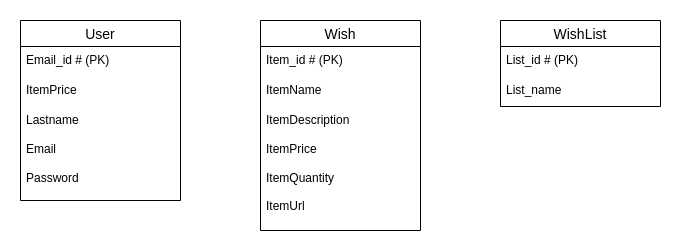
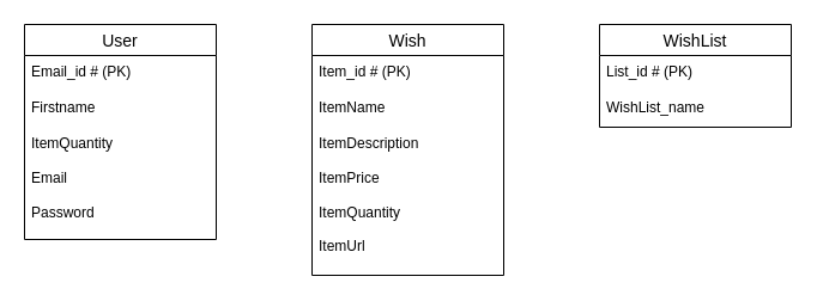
- <mxCell id="4" value="ItemPrice" style="text;strokeColor=none;fillColor=none;spacingLeft=4;spacingRight=4;overflow=hidden;rotatable=0;points=[[0,0.5],[1,0.5]];portConstraint=eastwest;fontSize=12;whiteSpace=wrap;html=1;" parent="2" vertex="1"><mxGeometry y="56" width="160" height="30" as="geometry" /></mxCell>
+ <mxCell id="4" value="Firstname" style="text;strokeColor=none;fillColor=none;spacingLeft=4;spacingRight=4;overflow=hidden;rotatable=0;points=[[0,0.5],[1,0.5]];portConstraint=eastwest;fontSize=12;whiteSpace=wrap;html=1;" parent="2" vertex="1"><mxGeometry y="56" width="160" height="30" as="geometry" /></mxCell>
- <mxCell id="12" value="List_name" style="text;strokeColor=none;fillColor=none;spacingLeft=4;spacingRight=4;overflow=hidden;rotatable=0;points=[[0,0.5],[1,0.5]];portConstraint=eastwest;fontSize=12;whiteSpace=wrap;html=1;" parent="10" vertex="1"><mxGeometry y="56" width="160" height="30" as="geometry" /></mxCell>
+ <mxCell id="12" value="WishList_name" style="text;strokeColor=none;fillColor=none;spacingLeft=4;spacingRight=4;overflow=hidden;rotatable=0;points=[[0,0.5],[1,0.5]];portConstraint=eastwest;fontSize=12;whiteSpace=wrap;html=1;" parent="10" vertex="1"><mxGeometry y="56" width="160" height="30" as="geometry" /></mxCell>
- <mxCell id="5" value="Lastname&lt;br&gt;&lt;br&gt;Email&lt;br&gt;&lt;br&gt;Password" style="text;strokeColor=none;fillColor=none;spacingLeft=4;spacingRight=4;overflow=hidden;rotatable=0;points=[[0,0.5],[1,0.5]];portConstraint=eastwest;fontSize=12;whiteSpace=wrap;html=1;" parent="2" vertex="1"><mxGeometry y="86" width="160" height="94" as="geometry" /></mxCell>
+ <mxCell id="5" value="ItemQuantity&lt;br&gt;&lt;br&gt;Email&lt;br&gt;&lt;br&gt;Password" style="text;strokeColor=none;fillColor=none;spacingLeft=4;spacingRight=4;overflow=hidden;rotatable=0;points=[[0,0.5],[1,0.5]];portConstraint=eastwest;fontSize=12;whiteSpace=wrap;html=1;" parent="2" vertex="1"><mxGeometry y="86" width="160" height="94" as="geometry" /></mxCell>
